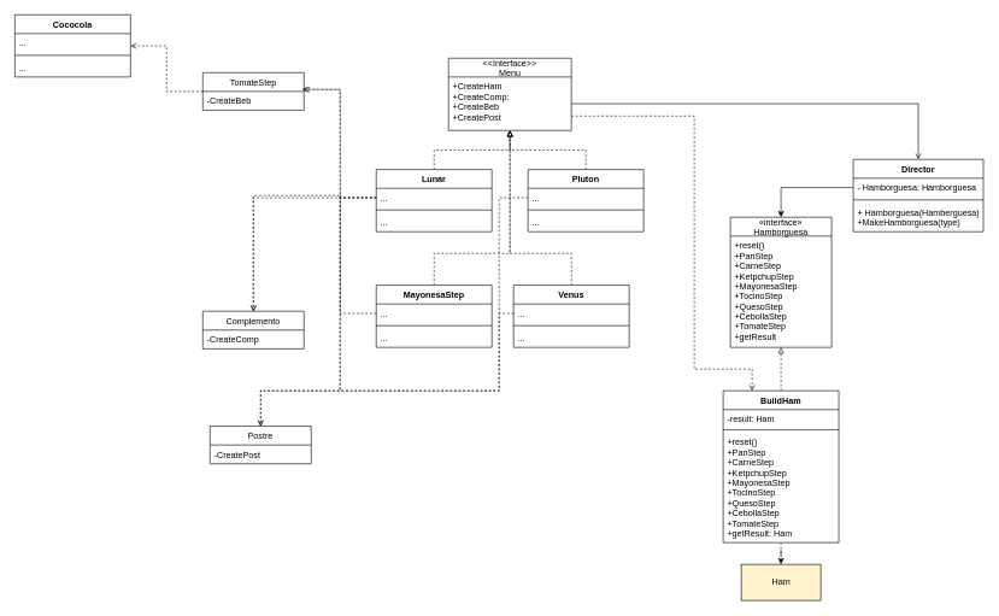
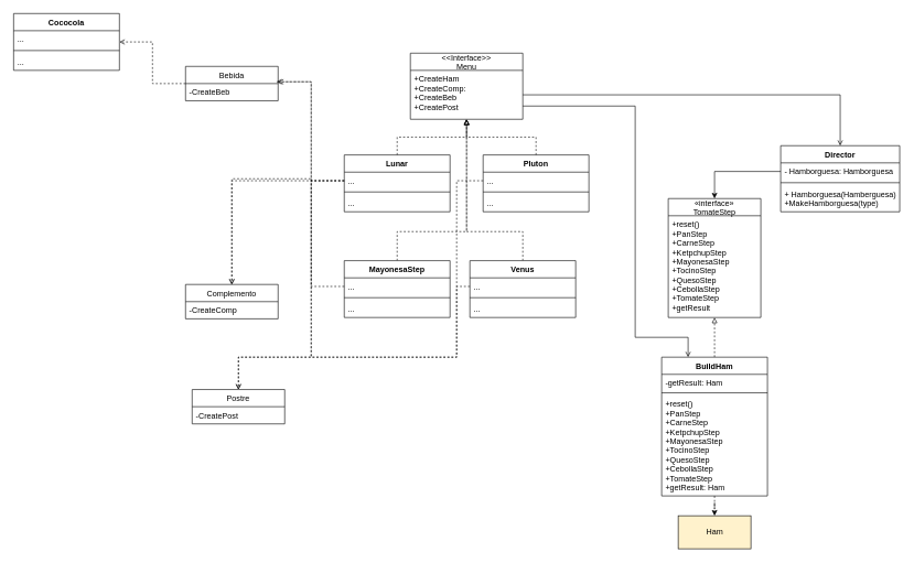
- <mxCell id="45" value="TomateStep" style="swimlane;fontStyle=0;childLayout=stackLayout;horizontal=1;startSize=26;fillColor=none;horizontalStack=0;resizeParent=1;resizeParentMax=0;resizeLast=0;collapsible=1;marginBottom=0;" vertex="1" parent="1"><mxGeometry x="280" y="100" width="140" height="52" as="geometry" /></mxCell>
+ <mxCell id="45" value="Bebida" style="swimlane;fontStyle=0;childLayout=stackLayout;horizontal=1;startSize=26;fillColor=none;horizontalStack=0;resizeParent=1;resizeParentMax=0;resizeLast=0;collapsible=1;marginBottom=0;" vertex="1" parent="1"><mxGeometry x="280" y="100" width="140" height="52" as="geometry" /></mxCell>
- <mxCell id="39" style="edgeStyle=orthogonalEdgeStyle;rounded=0;orthogonalLoop=1;jettySize=auto;html=1;entryX=0.25;entryY=0;entryDx=0;entryDy=0;endArrow=open;endFill=0;dashed=1;" edge="1" parent="1" source="17" target="10"><mxGeometry relative="1" as="geometry"><Array as="points"><mxPoint x="960" y="160" /><mxPoint x="960" y="510" /><mxPoint x="1040" y="510" /></Array></mxGeometry></mxCell>
+ <mxCell id="39" style="edgeStyle=orthogonalEdgeStyle;rounded=0;orthogonalLoop=1;jettySize=auto;html=1;entryX=0.25;entryY=0;entryDx=0;entryDy=0;endArrow=open;endFill=0;dashed=0;" edge="1" parent="1" source="17" target="10"><mxGeometry relative="1" as="geometry"><Array as="points"><mxPoint x="960" y="160" /><mxPoint x="960" y="510" /><mxPoint x="1040" y="510" /></Array></mxGeometry></mxCell>
- <mxCell id="6" value="«interface»&#10;Hamborguesa" style="swimlane;fontStyle=0;childLayout=stackLayout;horizontal=1;startSize=26;fillColor=none;horizontalStack=0;resizeParent=1;resizeParentMax=0;resizeLast=0;collapsible=1;marginBottom=0;" parent="1" vertex="1"><mxGeometry x="1010" y="300" width="140" height="180" as="geometry" /></mxCell>
+ <mxCell id="6" value="«interface»&#10;TomateStep" style="swimlane;fontStyle=0;childLayout=stackLayout;horizontal=1;startSize=26;fillColor=none;horizontalStack=0;resizeParent=1;resizeParentMax=0;resizeLast=0;collapsible=1;marginBottom=0;" parent="1" vertex="1"><mxGeometry x="1010" y="300" width="140" height="180" as="geometry" /></mxCell>
- <mxCell id="11" value="-result: Ham" style="text;strokeColor=none;fillColor=none;align=left;verticalAlign=top;spacingLeft=4;spacingRight=4;overflow=hidden;rotatable=0;points=[[0,0.5],[1,0.5]];portConstraint=eastwest;" parent="10" vertex="1"><mxGeometry y="26" width="160" height="24" as="geometry" /></mxCell>
+ <mxCell id="11" value="-getResult: Ham" style="text;strokeColor=none;fillColor=none;align=left;verticalAlign=top;spacingLeft=4;spacingRight=4;overflow=hidden;rotatable=0;points=[[0,0.5],[1,0.5]];portConstraint=eastwest;" parent="10" vertex="1"><mxGeometry y="26" width="160" height="24" as="geometry" /></mxCell>
